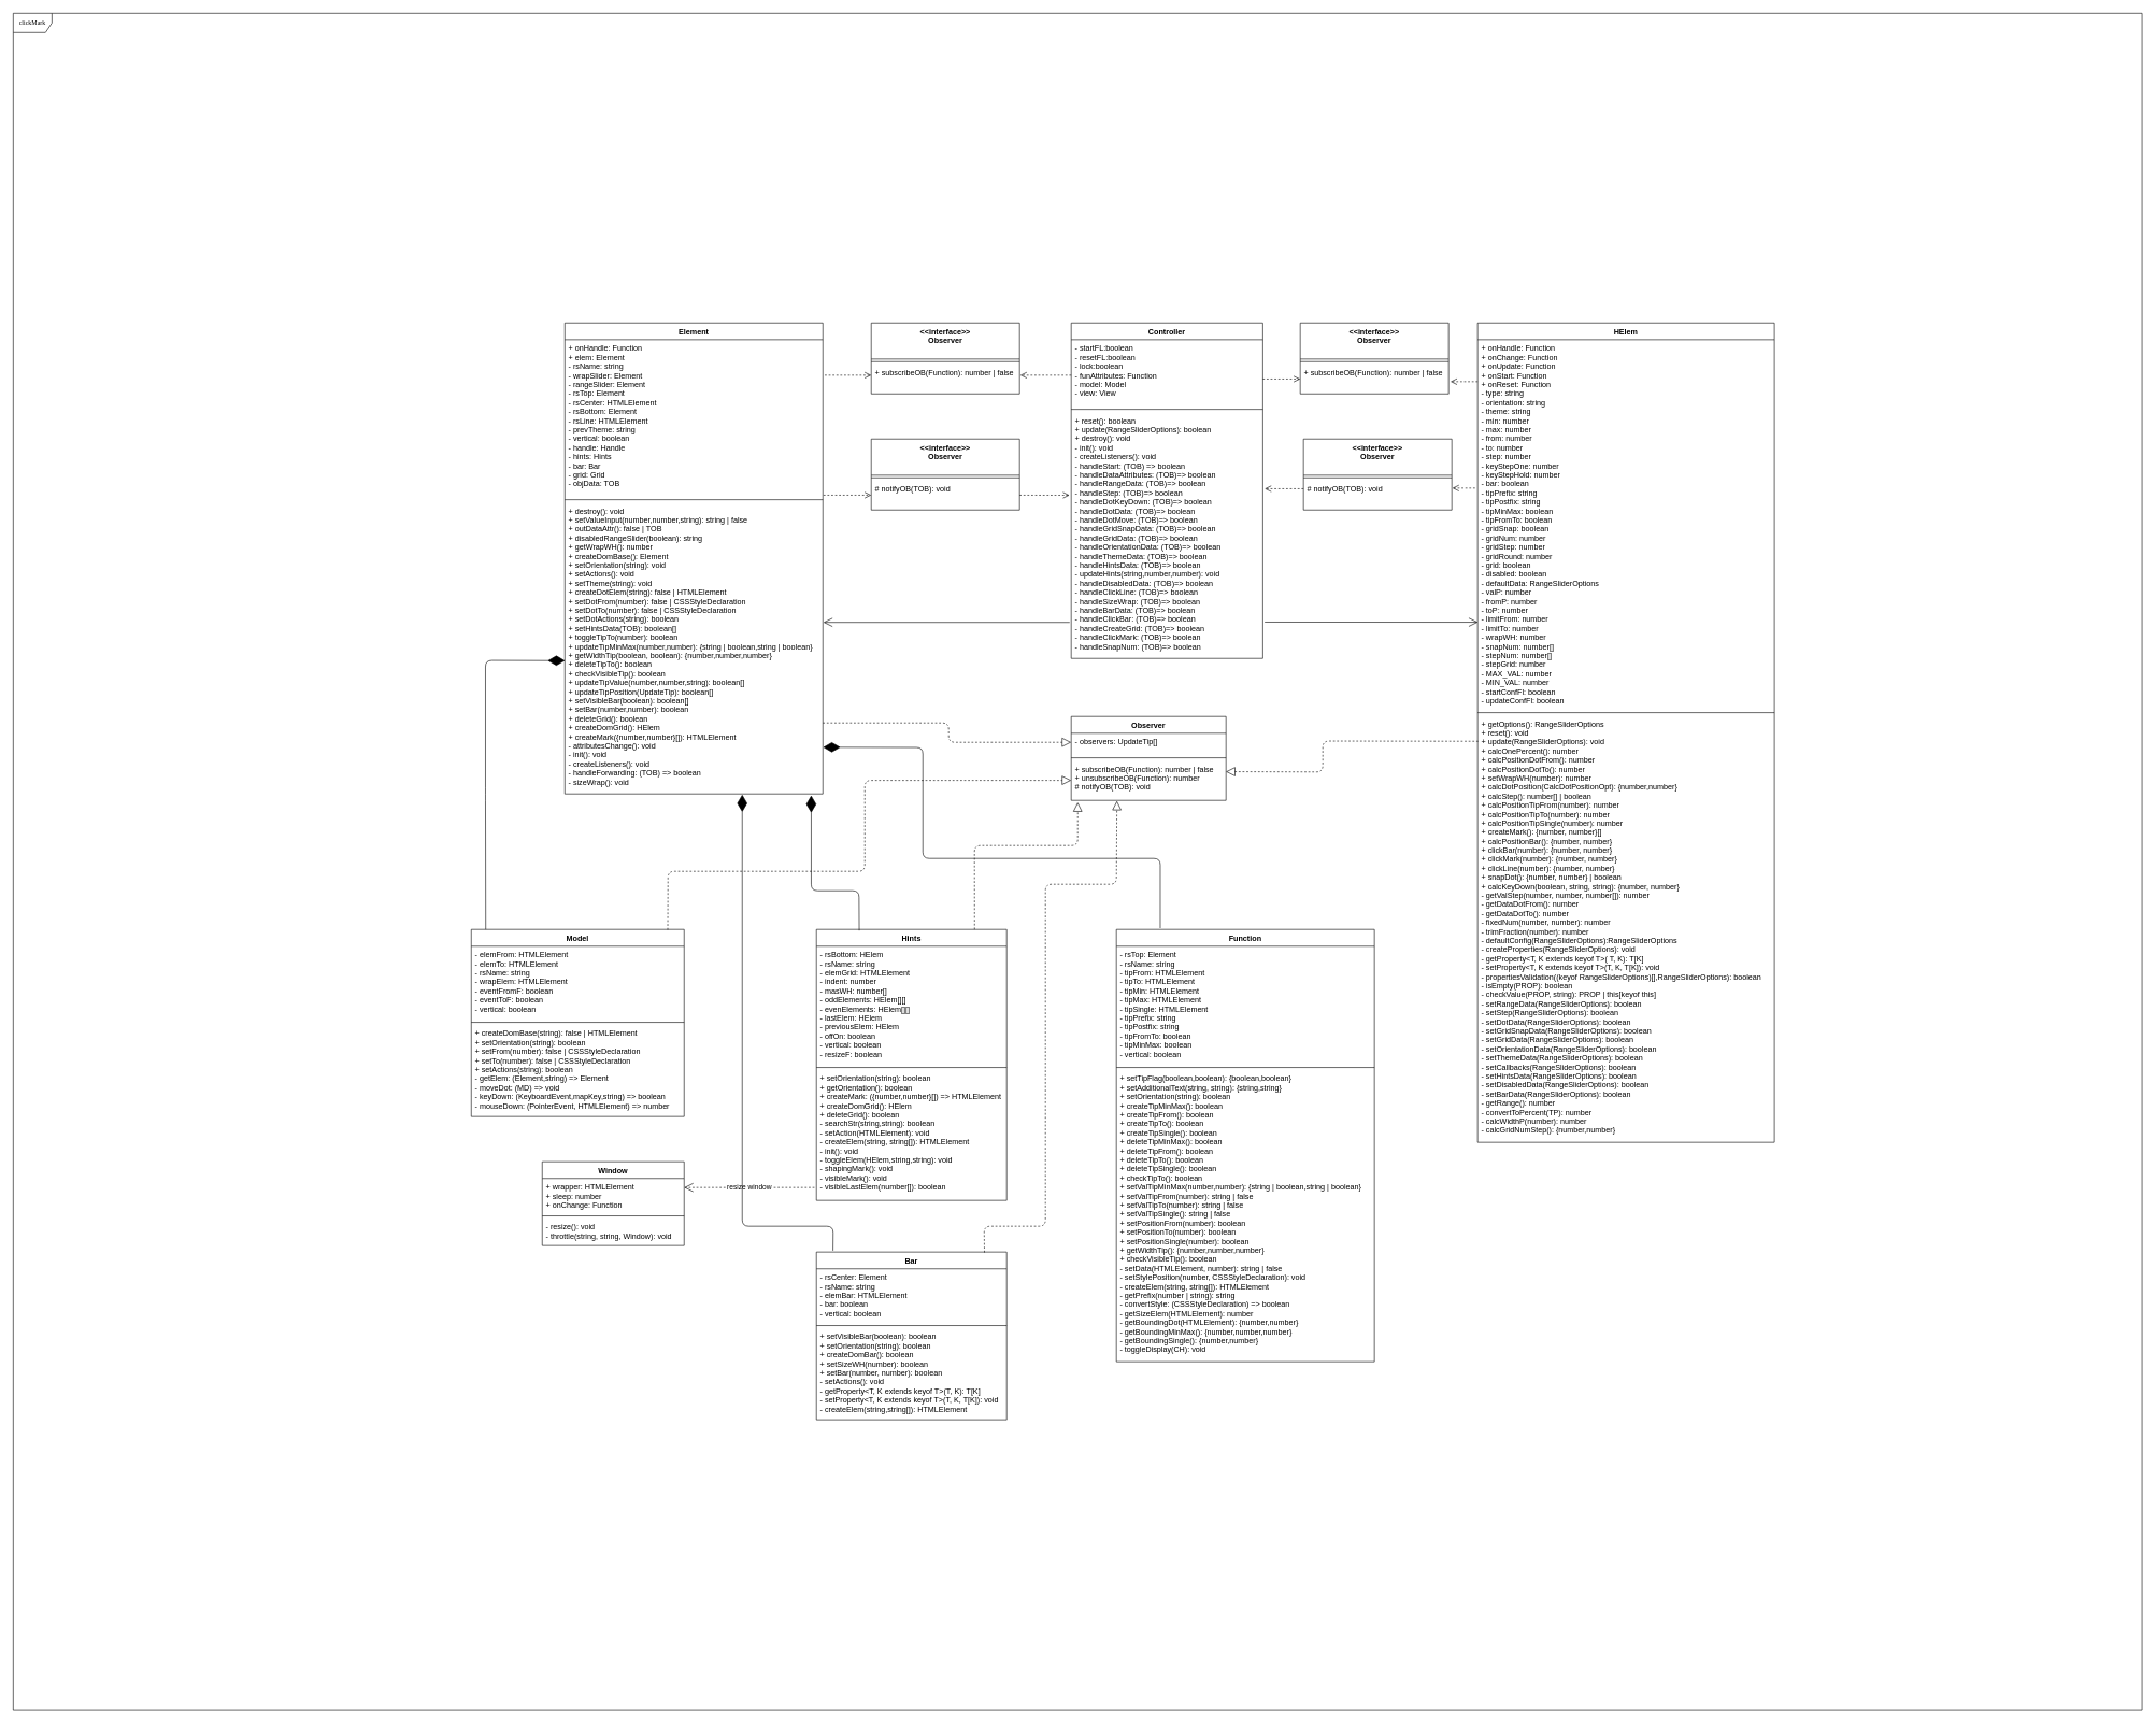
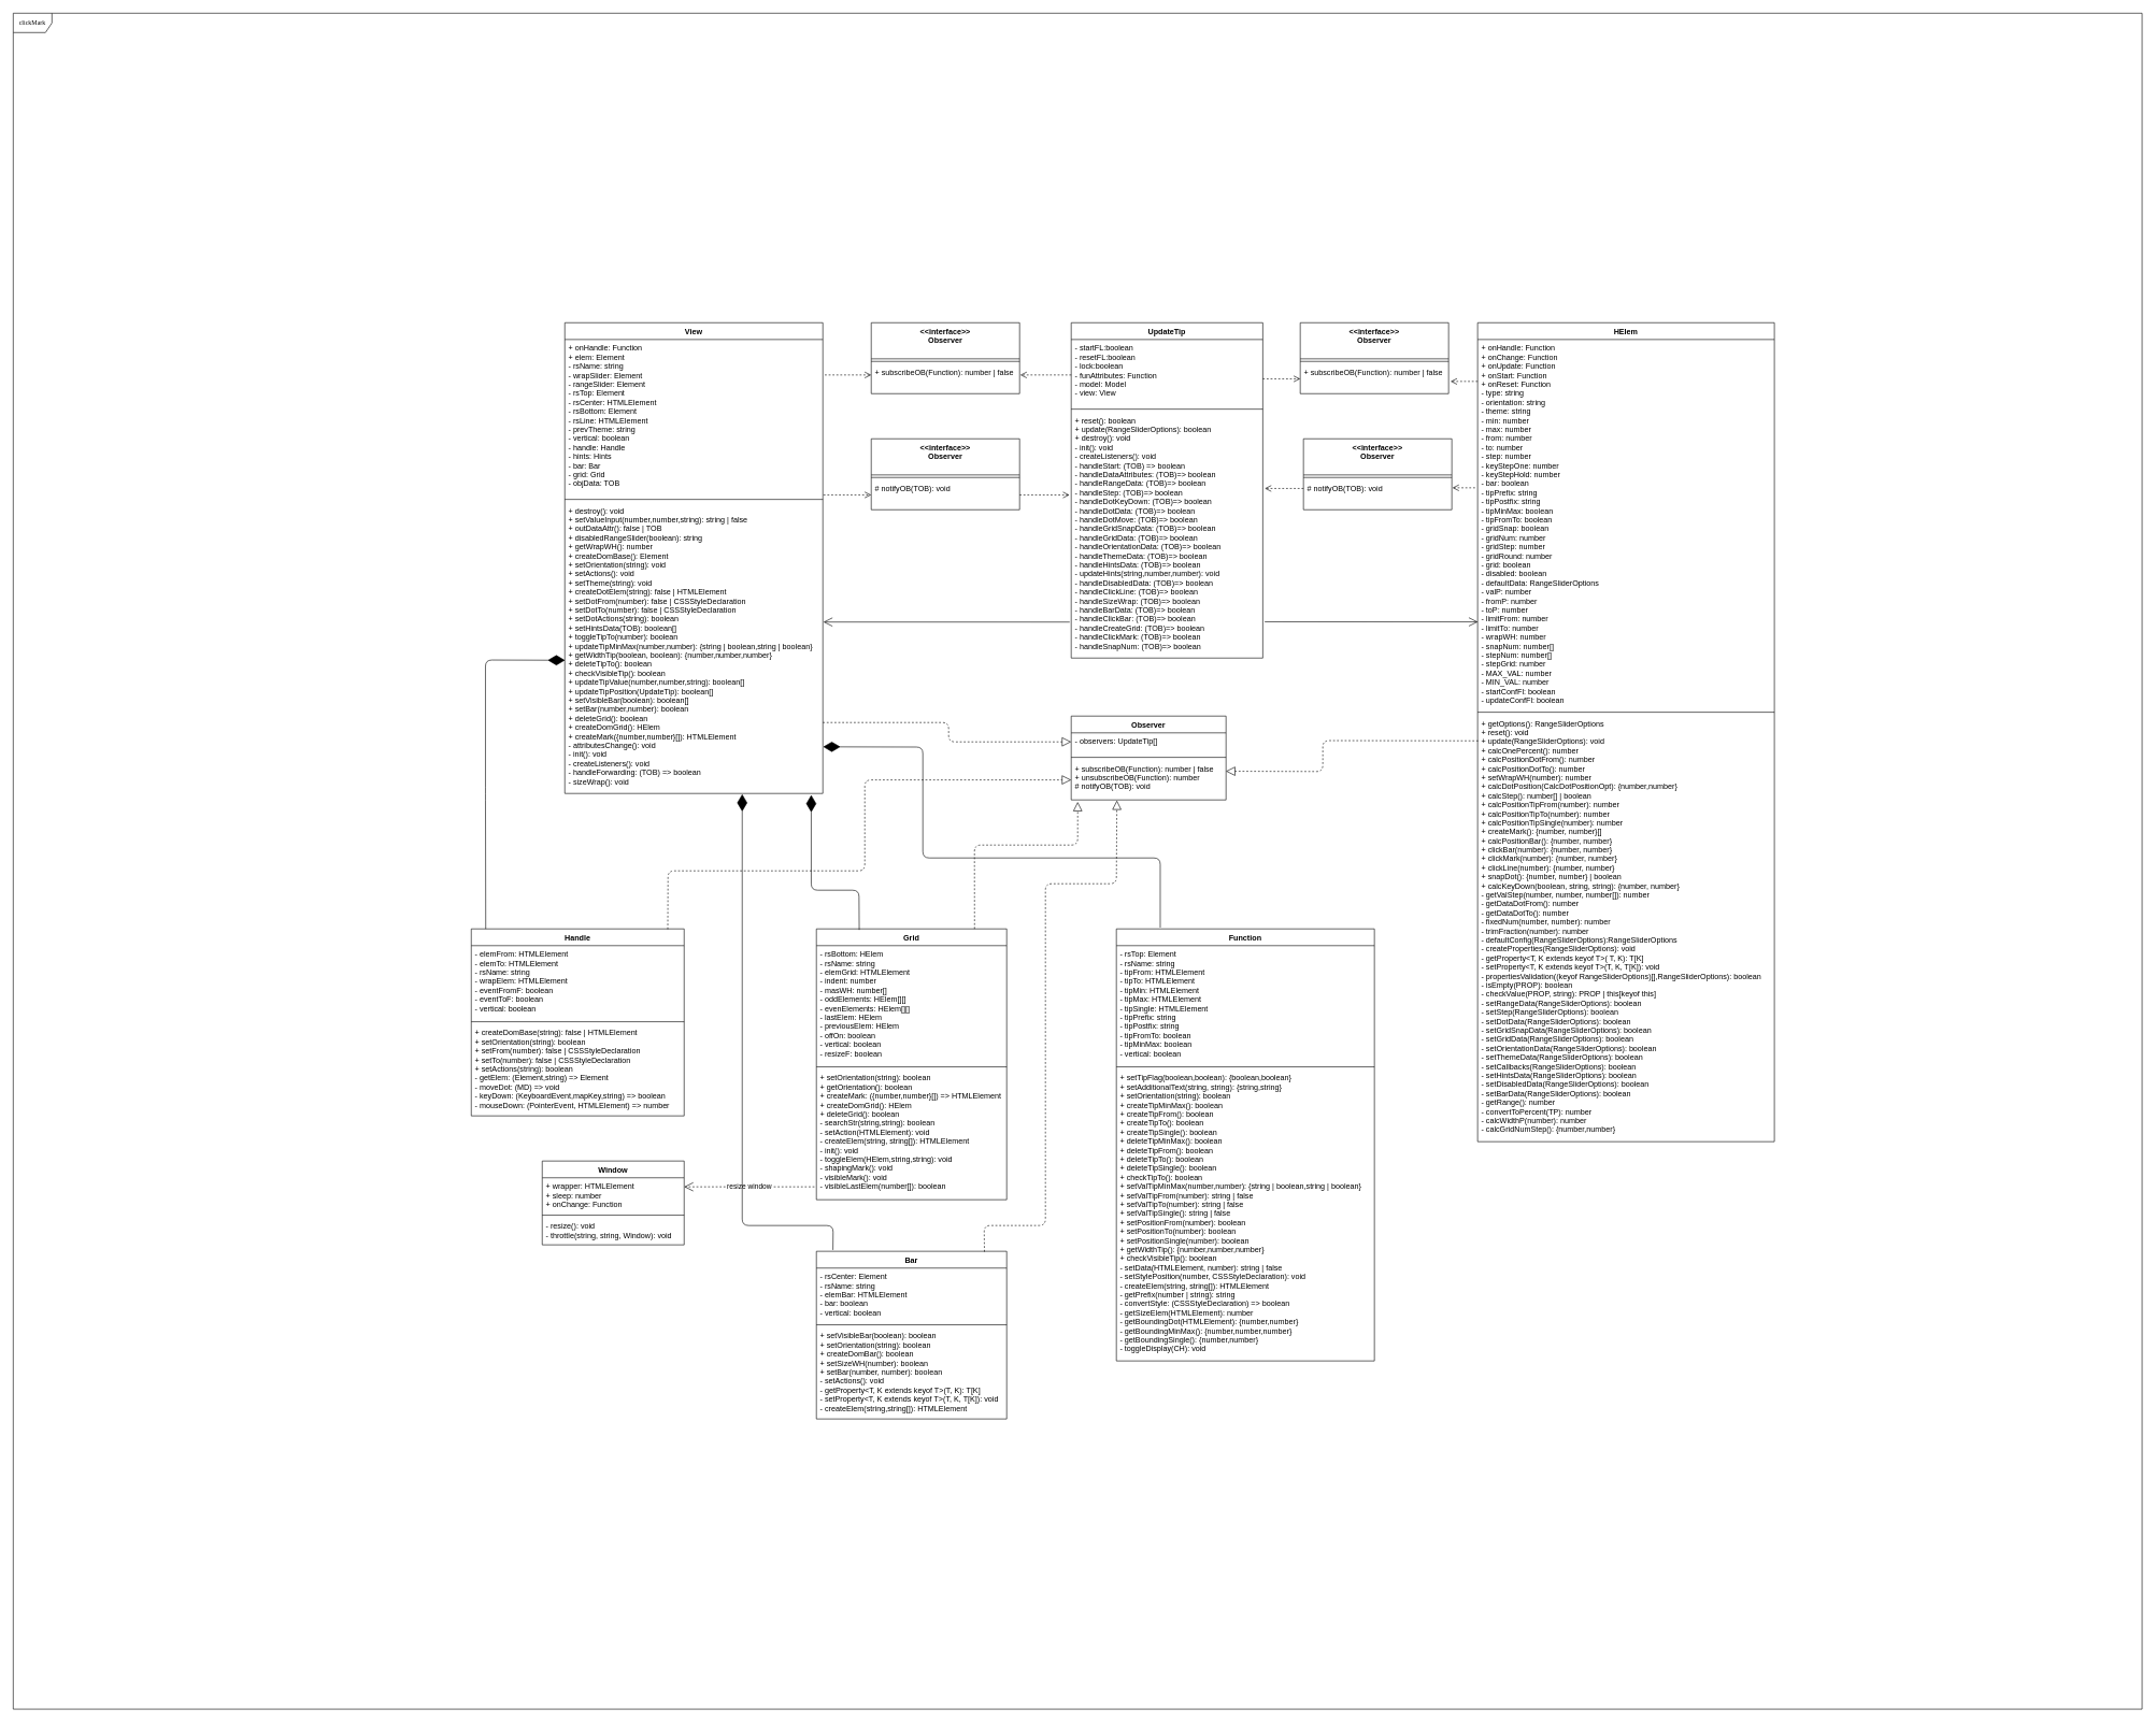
- <mxCell id="15" value="Element" style="swimlane;fontStyle=1;align=center;verticalAlign=top;childLayout=stackLayout;horizontal=1;startSize=26;horizontalStack=0;resizeParent=1;resizeParentMax=0;resizeLast=0;collapsible=1;marginBottom=0;" parent="1" vertex="1"><mxGeometry x="875" y="500" width="400" height="730" as="geometry" /></mxCell>
+ <mxCell id="15" value="View" style="swimlane;fontStyle=1;align=center;verticalAlign=top;childLayout=stackLayout;horizontal=1;startSize=26;horizontalStack=0;resizeParent=1;resizeParentMax=0;resizeLast=0;collapsible=1;marginBottom=0;" parent="1" vertex="1"><mxGeometry x="875" y="500" width="400" height="730" as="geometry" /></mxCell>
- <mxCell id="3" value="Controller" style="swimlane;fontStyle=1;align=center;verticalAlign=top;childLayout=stackLayout;horizontal=1;startSize=26;horizontalStack=0;resizeParent=1;resizeParentMax=0;resizeLast=0;collapsible=1;marginBottom=0;" parent="1" vertex="1"><mxGeometry x="1660" y="500" width="297" height="520" as="geometry" /></mxCell>
+ <mxCell id="3" value="UpdateTip" style="swimlane;fontStyle=1;align=center;verticalAlign=top;childLayout=stackLayout;horizontal=1;startSize=26;horizontalStack=0;resizeParent=1;resizeParentMax=0;resizeLast=0;collapsible=1;marginBottom=0;" parent="1" vertex="1"><mxGeometry x="1660" y="500" width="297" height="520" as="geometry" /></mxCell>
- <mxCell id="19" value="Model" style="swimlane;fontStyle=1;align=center;verticalAlign=top;childLayout=stackLayout;horizontal=1;startSize=26;horizontalStack=0;resizeParent=1;resizeParentMax=0;resizeLast=0;collapsible=1;marginBottom=0;" parent="1" vertex="1"><mxGeometry x="730" y="1440" width="330" height="290" as="geometry" /></mxCell>
+ <mxCell id="19" value="Handle" style="swimlane;fontStyle=1;align=center;verticalAlign=top;childLayout=stackLayout;horizontal=1;startSize=26;horizontalStack=0;resizeParent=1;resizeParentMax=0;resizeLast=0;collapsible=1;marginBottom=0;" parent="1" vertex="1"><mxGeometry x="730" y="1440" width="330" height="290" as="geometry" /></mxCell>
- <mxCell id="27" value="Hints" style="swimlane;fontStyle=1;align=center;verticalAlign=top;childLayout=stackLayout;horizontal=1;startSize=26;horizontalStack=0;resizeParent=1;resizeParentMax=0;resizeLast=0;collapsible=1;marginBottom=0;" parent="1" vertex="1"><mxGeometry x="1265" y="1440" width="295" height="420" as="geometry" /></mxCell>
+ <mxCell id="27" value="Grid" style="swimlane;fontStyle=1;align=center;verticalAlign=top;childLayout=stackLayout;horizontal=1;startSize=26;horizontalStack=0;resizeParent=1;resizeParentMax=0;resizeLast=0;collapsible=1;marginBottom=0;" parent="1" vertex="1"><mxGeometry x="1265" y="1440" width="295" height="420" as="geometry" /></mxCell>
